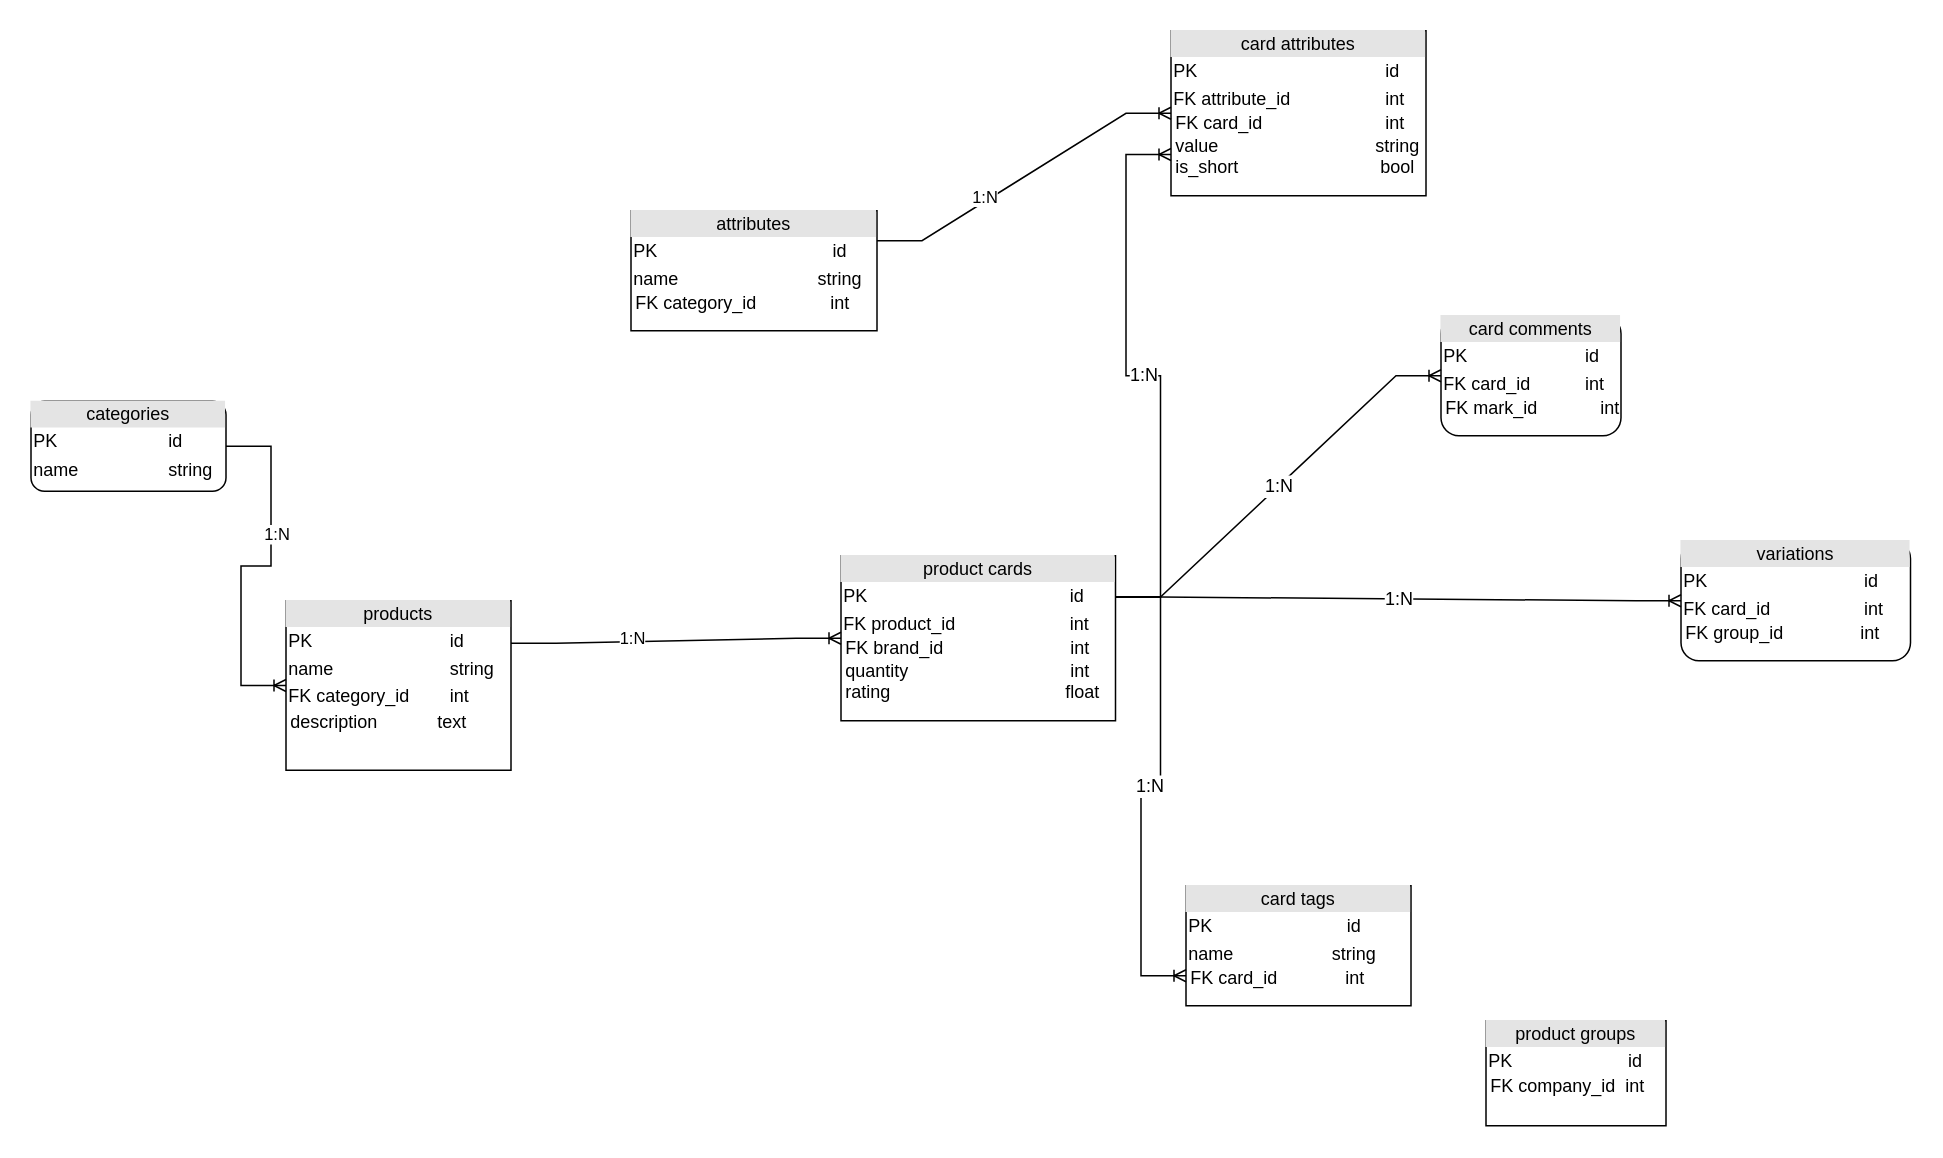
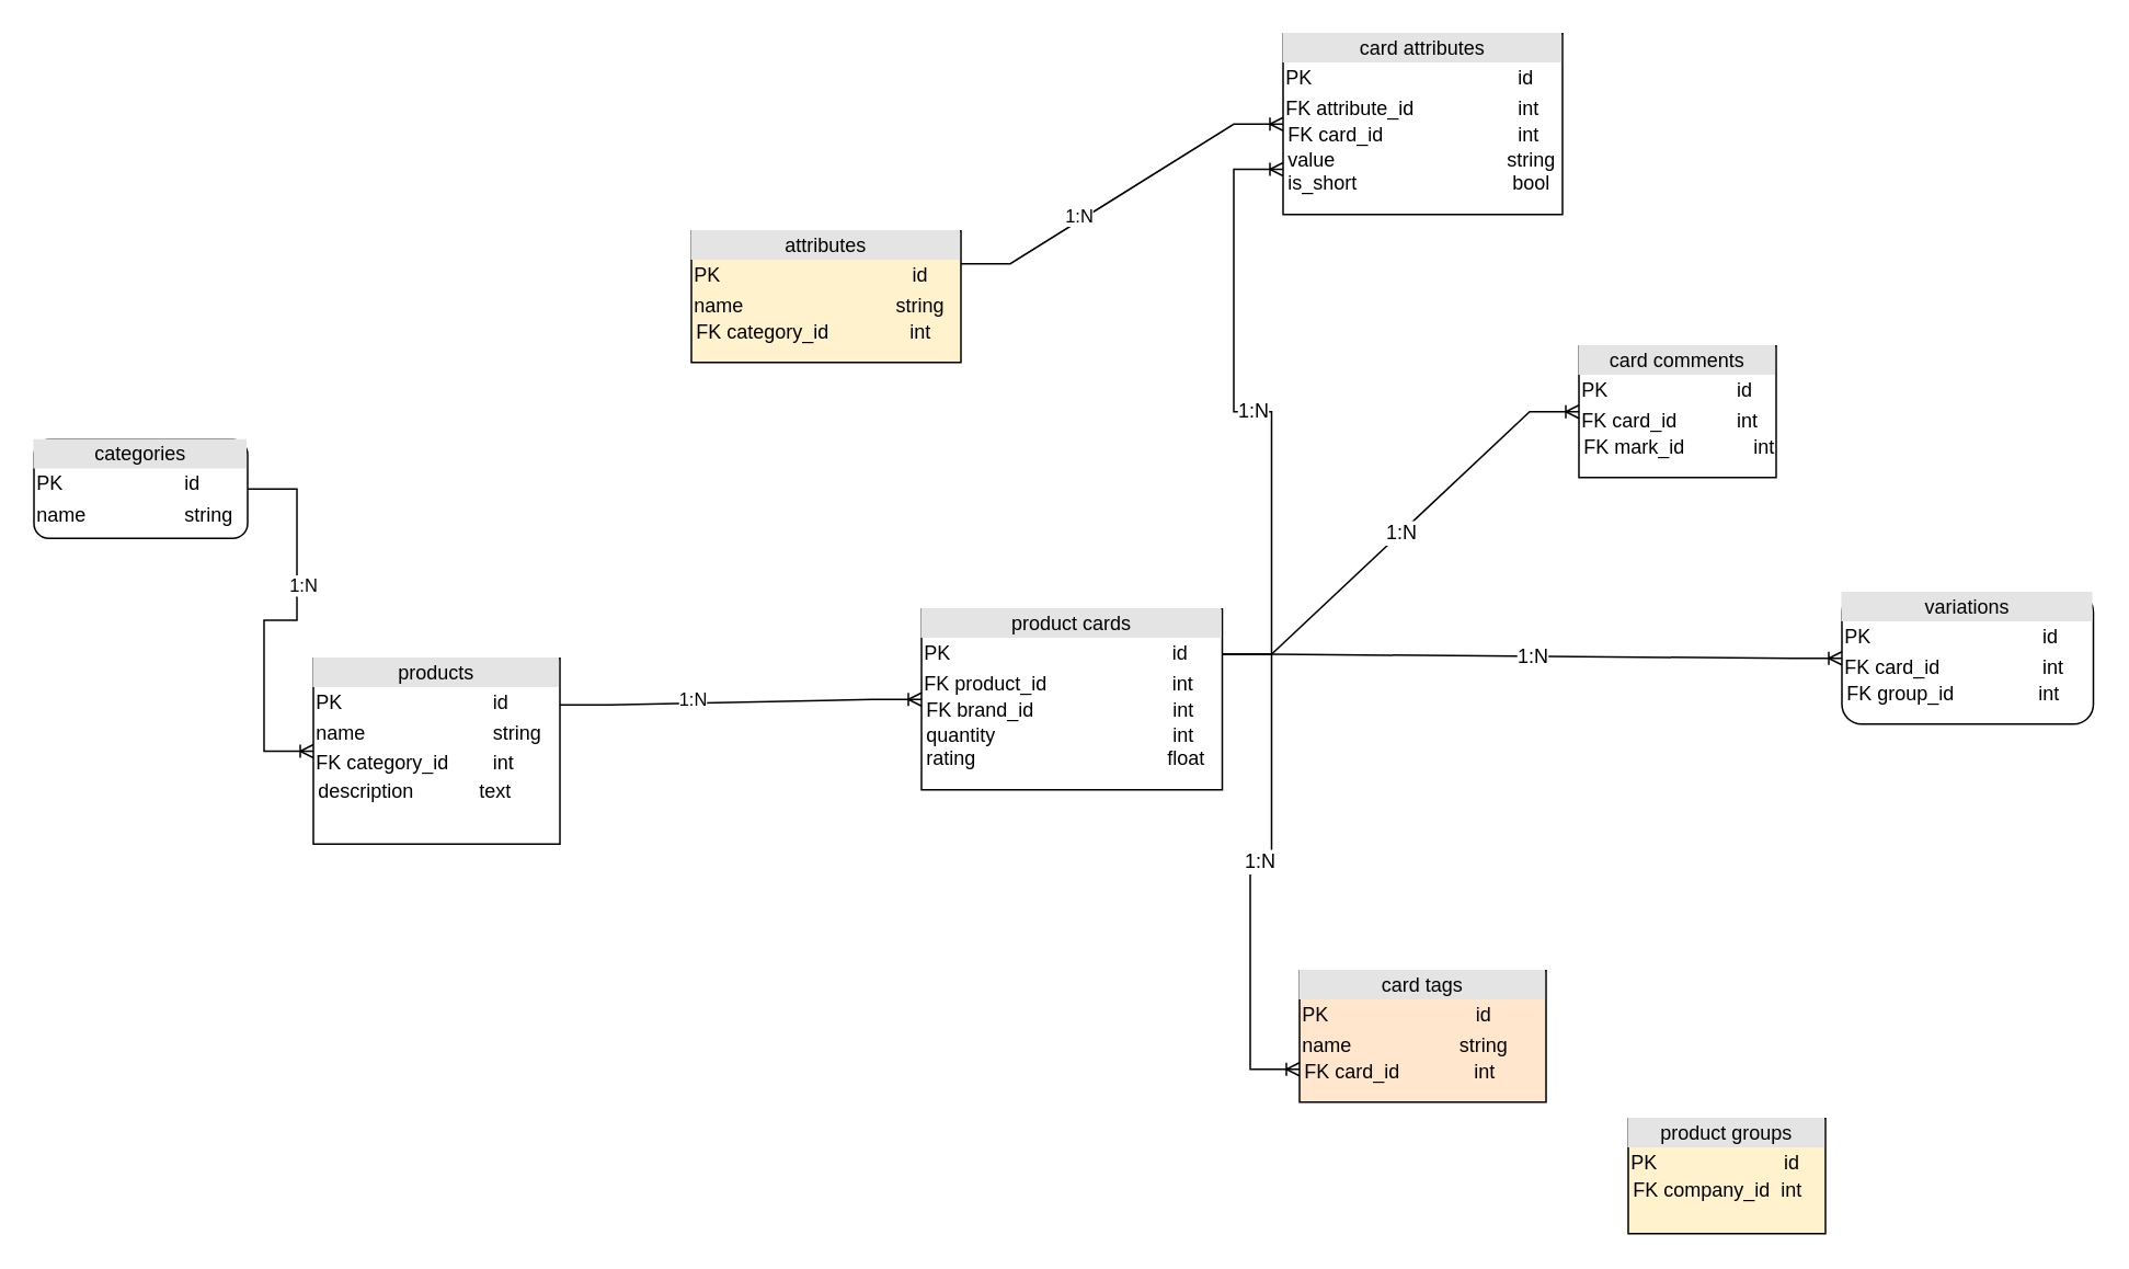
- <mxCell id="5" value="&lt;div style=&quot;text-align: center; box-sizing: border-box; width: 100%; background: rgb(228, 228, 228); padding: 2px;&quot;&gt;attributes&lt;/div&gt;&lt;table style=&quot;width:100%;font-size:1em;&quot; cellpadding=&quot;2&quot; cellspacing=&quot;0&quot;&gt;&lt;tbody&gt;&lt;tr&gt;&lt;td&gt;PK&lt;/td&gt;&lt;td&gt;&lt;span style=&quot;white-space: pre;&quot;&gt;&#09;&lt;/span&gt;&amp;nbsp; &lt;span style=&quot;white-space: pre;&quot;&gt;&#09;&lt;/span&gt;&lt;span style=&quot;white-space: pre;&quot;&gt;&#09;&lt;/span&gt;&amp;nbsp; &amp;nbsp; &amp;nbsp;id&lt;/td&gt;&lt;/tr&gt;&lt;tr&gt;&lt;td&gt;name&lt;/td&gt;&lt;td&gt;&lt;span style=&quot;white-space: pre;&quot;&gt;&#09;&lt;/span&gt;&amp;nbsp;&lt;span style=&quot;white-space: pre;&quot;&gt;&#09;&lt;/span&gt;&amp;nbsp; &amp;nbsp; &amp;nbsp; &amp;nbsp; &amp;nbsp; string&lt;/td&gt;&lt;/tr&gt;&lt;/tbody&gt;&lt;/table&gt;&lt;span style=&quot;&quot;&gt;&amp;nbsp;FK category_id &lt;span style=&quot;white-space: pre;&quot;&gt;&#09;&lt;/span&gt;&lt;span style=&quot;white-space: pre;&quot;&gt;&#09;&lt;/span&gt;int&lt;br&gt;&lt;/span&gt;" style="verticalAlign=top;align=left;overflow=fill;html=1;" parent="1" vertex="1"><mxGeometry x="420" y="140" width="164" height="80" as="geometry" /></mxCell>
+ <mxCell id="5" value="&lt;div style=&quot;text-align: center; box-sizing: border-box; width: 100%; background: rgb(228, 228, 228); padding: 2px;&quot;&gt;attributes&lt;/div&gt;&lt;table style=&quot;width:100%;font-size:1em;&quot; cellpadding=&quot;2&quot; cellspacing=&quot;0&quot;&gt;&lt;tbody&gt;&lt;tr&gt;&lt;td&gt;PK&lt;/td&gt;&lt;td&gt;&lt;span style=&quot;white-space: pre;&quot;&gt;&#09;&lt;/span&gt;&amp;nbsp; &lt;span style=&quot;white-space: pre;&quot;&gt;&#09;&lt;/span&gt;&lt;span style=&quot;white-space: pre;&quot;&gt;&#09;&lt;/span&gt;&amp;nbsp; &amp;nbsp; &amp;nbsp;id&lt;/td&gt;&lt;/tr&gt;&lt;tr&gt;&lt;td&gt;name&lt;/td&gt;&lt;td&gt;&lt;span style=&quot;white-space: pre;&quot;&gt;&#09;&lt;/span&gt;&amp;nbsp;&lt;span style=&quot;white-space: pre;&quot;&gt;&#09;&lt;/span&gt;&amp;nbsp; &amp;nbsp; &amp;nbsp; &amp;nbsp; &amp;nbsp; string&lt;/td&gt;&lt;/tr&gt;&lt;/tbody&gt;&lt;/table&gt;&lt;span style=&quot;&quot;&gt;&amp;nbsp;FK category_id &lt;span style=&quot;white-space: pre;&quot;&gt;&#09;&lt;/span&gt;&lt;span style=&quot;white-space: pre;&quot;&gt;&#09;&lt;/span&gt;int&lt;br&gt;&lt;/span&gt;" style="verticalAlign=top;align=left;overflow=fill;html=1;fillColor=#fff2cc;" parent="1" vertex="1"><mxGeometry x="420" y="140" width="164" height="80" as="geometry" /></mxCell>
- <mxCell id="11" value="&lt;div style=&quot;text-align: center; box-sizing: border-box; width: 100%; background: rgb(228, 228, 228); padding: 2px;&quot;&gt;card comments&lt;/div&gt;&lt;table style=&quot;width:100%;font-size:1em;&quot; cellpadding=&quot;2&quot; cellspacing=&quot;0&quot;&gt;&lt;tbody&gt;&lt;tr&gt;&lt;td&gt;PK&lt;/td&gt;&lt;td&gt;id&lt;/td&gt;&lt;/tr&gt;&lt;tr&gt;&lt;td&gt;FK card_id&lt;/td&gt;&lt;td&gt;int&lt;/td&gt;&lt;/tr&gt;&lt;/tbody&gt;&lt;/table&gt;&lt;span style=&quot;&quot;&gt;&amp;nbsp;FK mark_id&lt;span style=&quot;white-space: pre;&quot;&gt;&#09;&lt;/span&gt;&lt;span style=&quot;white-space: pre;&quot;&gt;&#09;&lt;/span&gt;int&lt;br&gt;&lt;/span&gt;" style="verticalAlign=top;align=left;overflow=fill;html=1;rounded=1;" parent="1" vertex="1"><mxGeometry x="960" y="210" width="120" height="80" as="geometry" /></mxCell>
+ <mxCell id="11" value="&lt;div style=&quot;text-align: center; box-sizing: border-box; width: 100%; background: rgb(228, 228, 228); padding: 2px;&quot;&gt;card comments&lt;/div&gt;&lt;table style=&quot;width:100%;font-size:1em;&quot; cellpadding=&quot;2&quot; cellspacing=&quot;0&quot;&gt;&lt;tbody&gt;&lt;tr&gt;&lt;td&gt;PK&lt;/td&gt;&lt;td&gt;id&lt;/td&gt;&lt;/tr&gt;&lt;tr&gt;&lt;td&gt;FK card_id&lt;/td&gt;&lt;td&gt;int&lt;/td&gt;&lt;/tr&gt;&lt;/tbody&gt;&lt;/table&gt;&lt;span style=&quot;&quot;&gt;&amp;nbsp;FK mark_id&lt;span style=&quot;white-space: pre;&quot;&gt;&#09;&lt;/span&gt;&lt;span style=&quot;white-space: pre;&quot;&gt;&#09;&lt;/span&gt;int&lt;br&gt;&lt;/span&gt;" style="verticalAlign=top;align=left;overflow=fill;html=1;" parent="1" vertex="1"><mxGeometry x="960" y="210" width="120" height="80" as="geometry" /></mxCell>
- <mxCell id="10" value="&lt;div style=&quot;text-align: center; box-sizing: border-box; width: 100%; background: rgb(228, 228, 228); padding: 2px;&quot;&gt;card tags&lt;/div&gt;&lt;table style=&quot;width:100%;font-size:1em;&quot; cellpadding=&quot;2&quot; cellspacing=&quot;0&quot;&gt;&lt;tbody&gt;&lt;tr&gt;&lt;td&gt;PK&lt;/td&gt;&lt;td&gt;&lt;span style=&quot;white-space: pre;&quot;&gt;&#09;&lt;/span&gt;&lt;span style=&quot;white-space: pre;&quot;&gt;&#09;&lt;/span&gt;&amp;nbsp; &amp;nbsp;id&lt;/td&gt;&lt;/tr&gt;&lt;tr&gt;&lt;td&gt;name&lt;/td&gt;&lt;td&gt;&lt;span style=&quot;white-space: pre;&quot;&gt;&#09;&lt;/span&gt;&lt;span style=&quot;white-space: pre;&quot;&gt;&#09;&lt;/span&gt;string&lt;/td&gt;&lt;/tr&gt;&lt;/tbody&gt;&lt;/table&gt;&lt;span style=&quot;&quot;&gt;&amp;nbsp;FK card_id &lt;span style=&quot;white-space: pre;&quot;&gt;&#09;&lt;span style=&quot;white-space: pre;&quot;&gt;&#09;&lt;/span&gt;&lt;/span&gt;int&lt;br&gt;&lt;/span&gt;" style="verticalAlign=top;align=left;overflow=fill;html=1;" parent="1" vertex="1"><mxGeometry x="790" y="590" width="150" height="80" as="geometry" /></mxCell>
+ <mxCell id="10" value="&lt;div style=&quot;text-align: center; box-sizing: border-box; width: 100%; background: rgb(228, 228, 228); padding: 2px;&quot;&gt;card tags&lt;/div&gt;&lt;table style=&quot;width:100%;font-size:1em;&quot; cellpadding=&quot;2&quot; cellspacing=&quot;0&quot;&gt;&lt;tbody&gt;&lt;tr&gt;&lt;td&gt;PK&lt;/td&gt;&lt;td&gt;&lt;span style=&quot;white-space: pre;&quot;&gt;&#09;&lt;/span&gt;&lt;span style=&quot;white-space: pre;&quot;&gt;&#09;&lt;/span&gt;&amp;nbsp; &amp;nbsp;id&lt;/td&gt;&lt;/tr&gt;&lt;tr&gt;&lt;td&gt;name&lt;/td&gt;&lt;td&gt;&lt;span style=&quot;white-space: pre;&quot;&gt;&#09;&lt;/span&gt;&lt;span style=&quot;white-space: pre;&quot;&gt;&#09;&lt;/span&gt;string&lt;/td&gt;&lt;/tr&gt;&lt;/tbody&gt;&lt;/table&gt;&lt;span style=&quot;&quot;&gt;&amp;nbsp;FK card_id &lt;span style=&quot;white-space: pre;&quot;&gt;&#09;&lt;span style=&quot;white-space: pre;&quot;&gt;&#09;&lt;/span&gt;&lt;/span&gt;int&lt;br&gt;&lt;/span&gt;" style="verticalAlign=top;align=left;overflow=fill;html=1;fillColor=#ffe6cc;" parent="1" vertex="1"><mxGeometry x="790" y="590" width="150" height="80" as="geometry" /></mxCell>
- <mxCell id="8" value="&lt;div style=&quot;text-align: center; box-sizing: border-box; width: 100%; background: rgb(228, 228, 228); padding: 2px;&quot;&gt;product groups&lt;/div&gt;&lt;table style=&quot;width:100%;font-size:1em;&quot; cellpadding=&quot;2&quot; cellspacing=&quot;0&quot;&gt;&lt;tbody&gt;&lt;tr&gt;&lt;td&gt;PK&lt;/td&gt;&lt;td&gt;&amp;nbsp; &amp;nbsp;&lt;span style=&quot;white-space: pre;&quot;&gt;&#09;&lt;/span&gt;&lt;span style=&quot;white-space: pre;&quot;&gt;&#09;&lt;/span&gt;&amp;nbsp; &amp;nbsp; &amp;nbsp;id&lt;/td&gt;&lt;/tr&gt;&lt;/tbody&gt;&lt;/table&gt;&lt;span style=&quot;&quot;&gt;&amp;nbsp;FK company_id&amp;nbsp; int&lt;br&gt;&amp;nbsp;&lt;br&gt;&lt;/span&gt;" style="verticalAlign=top;align=left;overflow=fill;html=1;" parent="1" vertex="1"><mxGeometry x="990" y="680" width="120" height="70" as="geometry" /></mxCell>
+ <mxCell id="8" value="&lt;div style=&quot;text-align: center; box-sizing: border-box; width: 100%; background: rgb(228, 228, 228); padding: 2px;&quot;&gt;product groups&lt;/div&gt;&lt;table style=&quot;width:100%;font-size:1em;&quot; cellpadding=&quot;2&quot; cellspacing=&quot;0&quot;&gt;&lt;tbody&gt;&lt;tr&gt;&lt;td&gt;PK&lt;/td&gt;&lt;td&gt;&amp;nbsp; &amp;nbsp;&lt;span style=&quot;white-space: pre;&quot;&gt;&#09;&lt;/span&gt;&lt;span style=&quot;white-space: pre;&quot;&gt;&#09;&lt;/span&gt;&amp;nbsp; &amp;nbsp; &amp;nbsp;id&lt;/td&gt;&lt;/tr&gt;&lt;/tbody&gt;&lt;/table&gt;&lt;span style=&quot;&quot;&gt;&amp;nbsp;FK company_id&amp;nbsp; int&lt;br&gt;&amp;nbsp;&lt;br&gt;&lt;/span&gt;" style="verticalAlign=top;align=left;overflow=fill;html=1;fillColor=#fff2cc;" parent="1" vertex="1"><mxGeometry x="990" y="680" width="120" height="70" as="geometry" /></mxCell>
